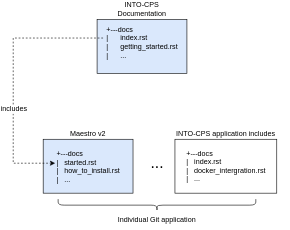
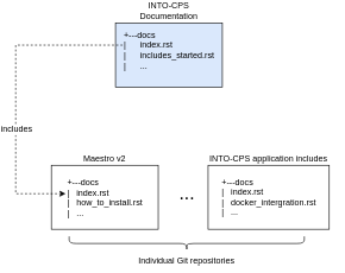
- <mxCell id="8" value="&lt;div align=&quot;justify&quot;&gt;+---docs&lt;br&gt;|&amp;nbsp;&amp;nbsp;&amp;nbsp;&amp;nbsp;&amp;nbsp; index.rst&lt;br&gt;|&amp;nbsp;&amp;nbsp;&amp;nbsp;&amp;nbsp;&amp;nbsp; getting_started.rst&lt;br&gt;|&amp;nbsp;&amp;nbsp;&amp;nbsp;&amp;nbsp;&amp;nbsp; ...&lt;br&gt;&lt;br&gt;&lt;/div&gt;" style="text;html=1;align=center;verticalAlign=middle;resizable=0;points=[];autosize=1;" vertex="1" parent="1"><mxGeometry x="170" y="25" width="130" height="80" as="geometry" /></mxCell>
+ <mxCell id="8" value="&lt;div align=&quot;justify&quot;&gt;+---docs&lt;br&gt;|&amp;nbsp;&amp;nbsp;&amp;nbsp;&amp;nbsp;&amp;nbsp; index.rst&lt;br&gt;|&amp;nbsp;&amp;nbsp;&amp;nbsp;&amp;nbsp;&amp;nbsp; includes_started.rst&lt;br&gt;|&amp;nbsp;&amp;nbsp;&amp;nbsp;&amp;nbsp;&amp;nbsp; ...&lt;br&gt;&lt;br&gt;&lt;/div&gt;" style="text;html=1;align=center;verticalAlign=middle;resizable=0;points=[];autosize=1;" vertex="1" parent="1"><mxGeometry x="170" y="25" width="130" height="80" as="geometry" /></mxCell>
- <mxCell id="5" value="Maestro v2" style="rounded=0;whiteSpace=wrap;html=1;labelPosition=center;verticalLabelPosition=top;align=center;verticalAlign=bottom;fillColor=#dae8fc;" vertex="1" parent="4"><mxGeometry x="20" y="10" width="150" height="90" as="geometry" /></mxCell>
+ <mxCell id="5" value="Maestro v2" style="rounded=0;whiteSpace=wrap;html=1;labelPosition=center;verticalLabelPosition=top;align=center;verticalAlign=bottom;" vertex="1" parent="4"><mxGeometry x="20" y="10" width="150" height="90" as="geometry" /></mxCell>
- <mxCell id="6" value="&lt;div align=&quot;justify&quot;&gt;+---docs&lt;br&gt;|&amp;nbsp;&amp;nbsp; started.rst&lt;br&gt;|&amp;nbsp;&amp;nbsp; how_to_install.rst&lt;br&gt;|&amp;nbsp;&amp;nbsp; ...&lt;br&gt;&lt;/div&gt;&lt;div align=&quot;justify&quot;&gt;&lt;br&gt;&lt;/div&gt;&lt;div align=&quot;justify&quot;&gt;&lt;br&gt;&lt;/div&gt;" style="text;html=1;align=center;verticalAlign=middle;resizable=0;points=[];autosize=1;" vertex="1" parent="4"><mxGeometry x="35" y="25" width="120" height="90" as="geometry" /></mxCell>
+ <mxCell id="6" value="&lt;div align=&quot;justify&quot;&gt;+---docs&lt;br&gt;|&amp;nbsp;&amp;nbsp; index.rst&lt;br&gt;|&amp;nbsp;&amp;nbsp; how_to_install.rst&lt;br&gt;|&amp;nbsp;&amp;nbsp; ...&lt;br&gt;&lt;/div&gt;&lt;div align=&quot;justify&quot;&gt;&lt;br&gt;&lt;/div&gt;&lt;div align=&quot;justify&quot;&gt;&lt;br&gt;&lt;/div&gt;" style="text;html=1;align=center;verticalAlign=middle;resizable=0;points=[];autosize=1;" vertex="1" parent="4"><mxGeometry x="35" y="25" width="120" height="90" as="geometry" /></mxCell>
- <mxCell id="3" value="Individual Git application" style="shape=curlyBracket;whiteSpace=wrap;html=1;rounded=1;direction=north;labelPosition=center;verticalLabelPosition=bottom;align=center;verticalAlign=top;" vertex="1" parent="1"><mxGeometry x="95" y="320" width="330" height="20" as="geometry" /></mxCell>
+ <mxCell id="3" value="Individual Git repositories" style="shape=curlyBracket;whiteSpace=wrap;html=1;rounded=1;direction=north;labelPosition=center;verticalLabelPosition=bottom;align=center;verticalAlign=top;" vertex="1" parent="1"><mxGeometry x="95" y="320" width="330" height="20" as="geometry" /></mxCell>
